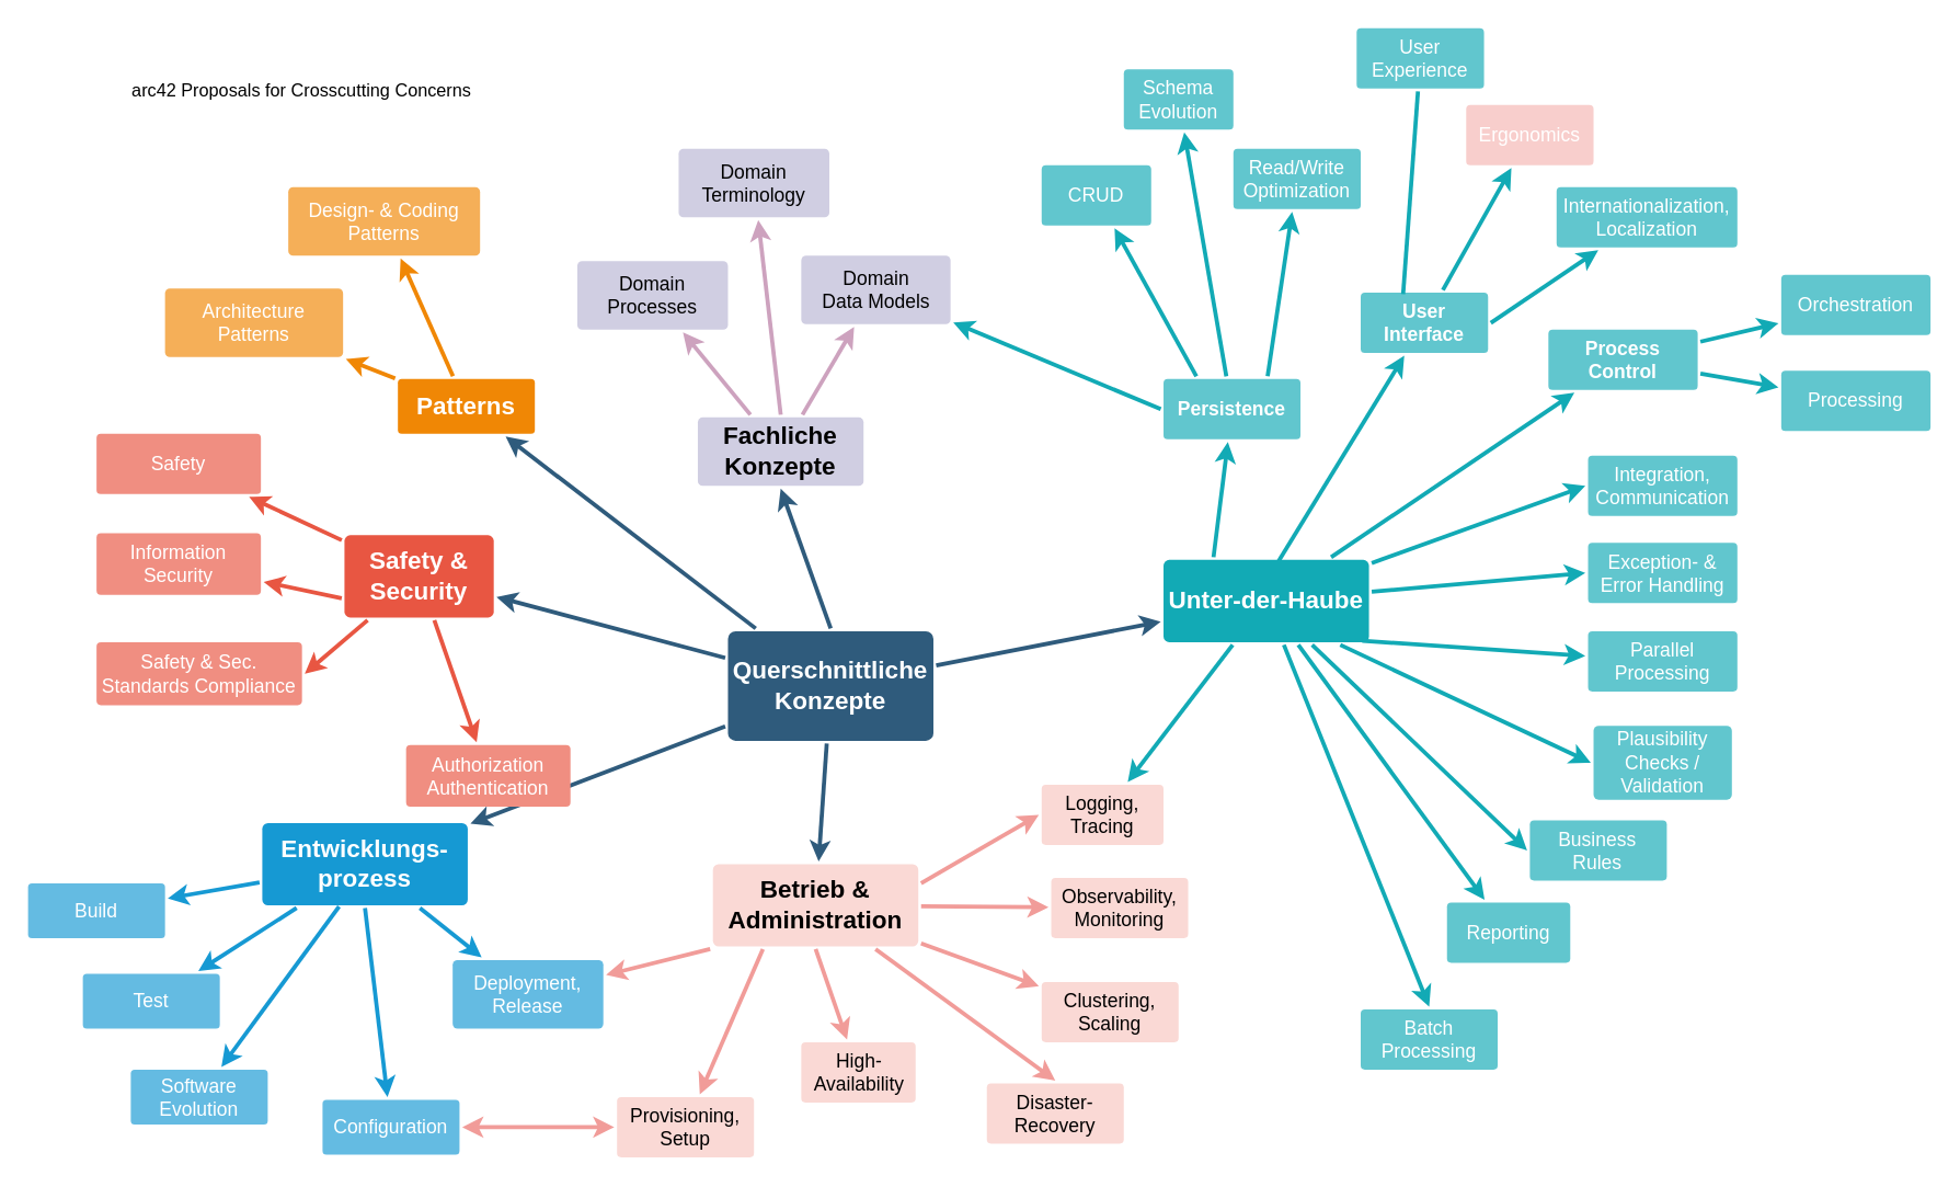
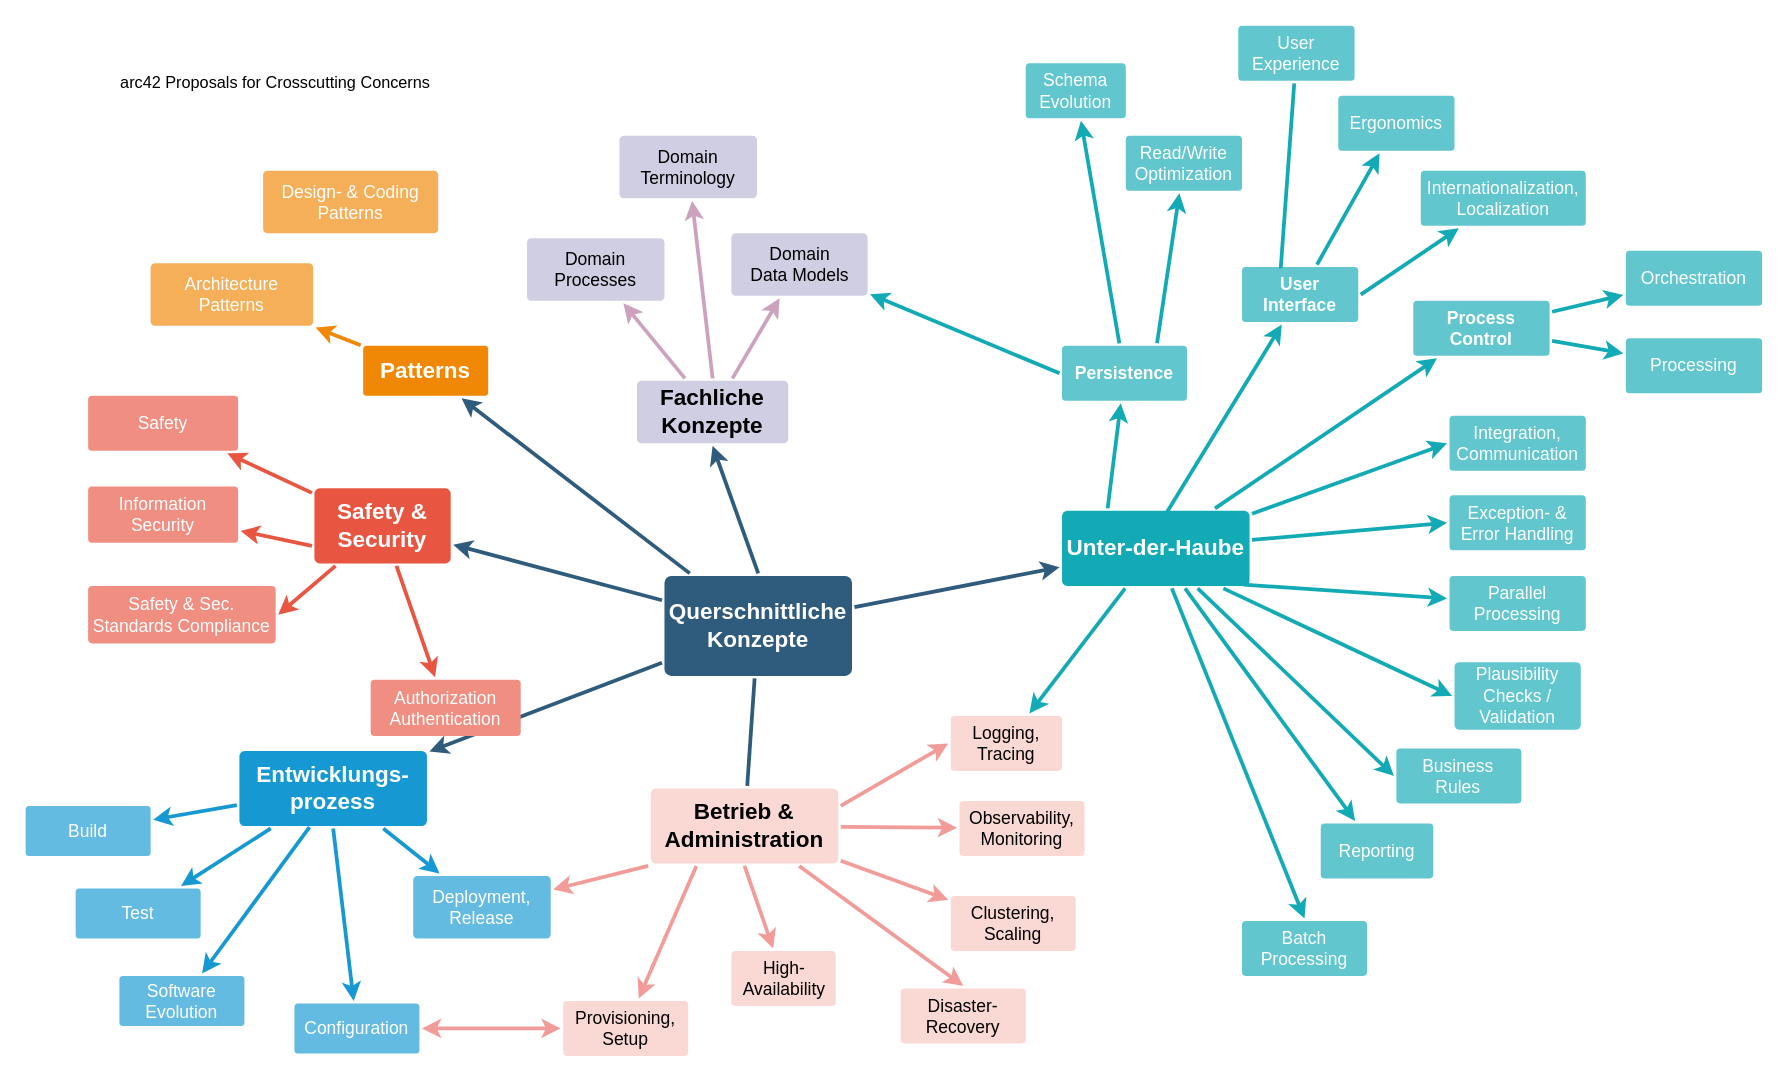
- <mxCell id="85" value="Ergonomics" style="rounded=1;whiteSpace=wrap;html=1;shadow=0;labelBackgroundColor=none;strokeColor=none;strokeWidth=3;fillColor=#f8cecc;fontFamily=Helvetica;fontSize=14;fontColor=#FFFFFF;align=center;spacing=5;fontStyle=0;arcSize=7;perimeterSpacing=2;" parent="1" vertex="1"><mxGeometry x="1069.96" y="76" width="93" height="44" as="geometry" /></mxCell>
+ <mxCell id="85" value="Ergonomics" style="rounded=1;whiteSpace=wrap;html=1;shadow=0;labelBackgroundColor=none;strokeColor=none;strokeWidth=3;fillColor=#61c6ce;fontFamily=Helvetica;fontSize=14;fontColor=#FFFFFF;align=center;spacing=5;fontStyle=0;arcSize=7;perimeterSpacing=2;" parent="1" vertex="1"><mxGeometry x="1069.96" y="76" width="93" height="44" as="geometry" /></mxCell>
- <mxCell id="77" value="CRUD" style="rounded=1;whiteSpace=wrap;html=1;shadow=0;labelBackgroundColor=none;strokeColor=none;strokeWidth=3;fillColor=#61c6ce;fontFamily=Helvetica;fontSize=14;fontColor=#FFFFFF;align=center;spacing=5;fontStyle=0;arcSize=7;perimeterSpacing=2;" parent="1" vertex="1"><mxGeometry x="760" y="120" width="80" height="44" as="geometry" /></mxCell>
- <mxCell id="78" value="" style="edgeStyle=none;rounded=1;jumpStyle=none;html=1;shadow=0;labelBackgroundColor=none;startArrow=none;startFill=0;jettySize=auto;orthogonalLoop=1;strokeColor=#12AAB5;strokeWidth=3;fontFamily=Helvetica;fontSize=14;fontColor=#FFFFFF;spacing=5;fontStyle=1;fillColor=#b0e3e6;exitX=0.25;exitY=0;exitDx=0;exitDy=0;" parent="1" source="32" target="77" edge="1"><mxGeometry relative="1" as="geometry"><mxPoint x="1009.96" y="411" as="sourcePoint" /><mxPoint x="893" y="150" as="targetPoint" /></mxGeometry></mxCell>
- <mxCell id="24" value="" style="edgeStyle=none;rounded=1;jumpStyle=none;html=1;shadow=0;labelBackgroundColor=none;startArrow=none;startFill=0;endArrow=classic;endFill=1;jettySize=auto;orthogonalLoop=1;strokeColor=#F08705;strokeWidth=3;fontFamily=Helvetica;fontSize=14;fontColor=#FFFFFF;spacing=5;" parent="1" source="22" target="23" edge="1"><mxGeometry relative="1" as="geometry" /></mxCell>
- <mxCell id="52" value="" style="edgeStyle=none;rounded=1;jumpStyle=none;html=1;shadow=0;labelBackgroundColor=none;startArrow=none;startFill=0;endArrow=classic;endFill=1;jettySize=auto;orthogonalLoop=1;strokeColor=#2F5B7C;strokeWidth=3;fontFamily=Helvetica;fontSize=16;fontColor=#23445D;spacing=5;" parent="1" source="7" target="51" edge="1"><mxGeometry relative="1" as="geometry"><mxPoint x="540" y="630" as="sourcePoint" /></mxGeometry></mxCell>
+ <mxCell id="52" value="" style="edgeStyle=none;rounded=1;jumpStyle=none;html=1;shadow=0;labelBackgroundColor=none;startArrow=none;startFill=0;endArrow=none;endFill=1;jettySize=auto;orthogonalLoop=1;strokeColor=#2F5B7C;strokeWidth=3;fontFamily=Helvetica;fontSize=16;fontColor=#23445D;spacing=5;" parent="1" source="7" target="51" edge="1"><mxGeometry relative="1" as="geometry"><mxPoint x="540" y="630" as="sourcePoint" /></mxGeometry></mxCell>
